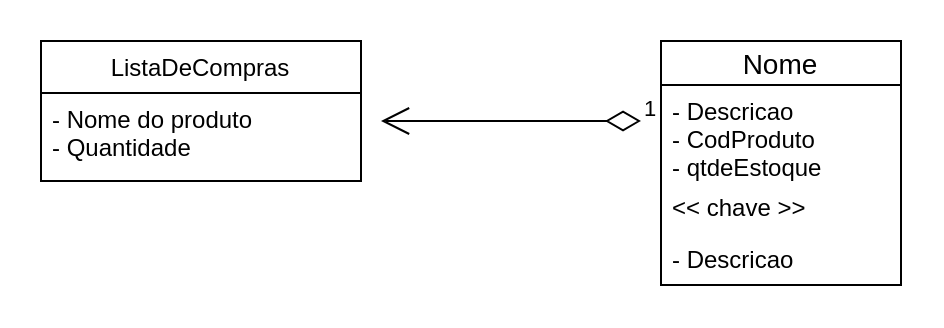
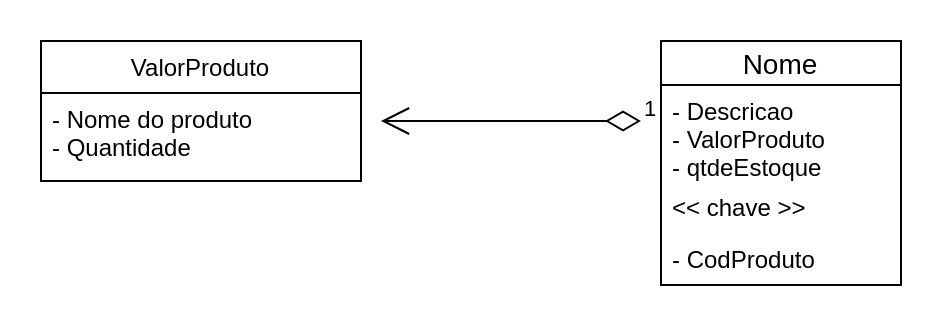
- <mxCell id="7" value="ListaDeCompras" style="swimlane;fontStyle=0;childLayout=stackLayout;horizontal=1;startSize=26;fillColor=none;horizontalStack=0;resizeParent=1;resizeParentMax=0;resizeLast=0;collapsible=1;marginBottom=0;" parent="1" vertex="1"><mxGeometry x="20" y="20" width="160" height="70" as="geometry" /></mxCell>
+ <mxCell id="7" value="ValorProduto" style="swimlane;fontStyle=0;childLayout=stackLayout;horizontal=1;startSize=26;fillColor=none;horizontalStack=0;resizeParent=1;resizeParentMax=0;resizeLast=0;collapsible=1;marginBottom=0;" parent="1" vertex="1"><mxGeometry x="20" y="20" width="160" height="70" as="geometry" /></mxCell>
- <mxCell id="4" value="- Descricao&#10;- CodProduto&#10;- qtdeEstoque" style="text;strokeColor=none;fillColor=none;spacingLeft=4;spacingRight=4;overflow=hidden;rotatable=0;points=[[0,0.5],[1,0.5]];portConstraint=eastwest;fontSize=12;" parent="3" vertex="1"><mxGeometry y="22" width="120" height="48" as="geometry" /></mxCell>
+ <mxCell id="4" value="- Descricao&#10;- ValorProduto&#10;- qtdeEstoque" style="text;strokeColor=none;fillColor=none;spacingLeft=4;spacingRight=4;overflow=hidden;rotatable=0;points=[[0,0.5],[1,0.5]];portConstraint=eastwest;fontSize=12;" parent="3" vertex="1"><mxGeometry y="22" width="120" height="48" as="geometry" /></mxCell>
- <mxCell id="6" value="- Descricao" style="text;strokeColor=none;fillColor=none;spacingLeft=4;spacingRight=4;overflow=hidden;rotatable=0;points=[[0,0.5],[1,0.5]];portConstraint=eastwest;fontSize=12;" parent="3" vertex="1"><mxGeometry y="96" width="120" height="26" as="geometry" /></mxCell>
+ <mxCell id="6" value="- CodProduto" style="text;strokeColor=none;fillColor=none;spacingLeft=4;spacingRight=4;overflow=hidden;rotatable=0;points=[[0,0.5],[1,0.5]];portConstraint=eastwest;fontSize=12;" parent="3" vertex="1"><mxGeometry y="96" width="120" height="26" as="geometry" /></mxCell>
